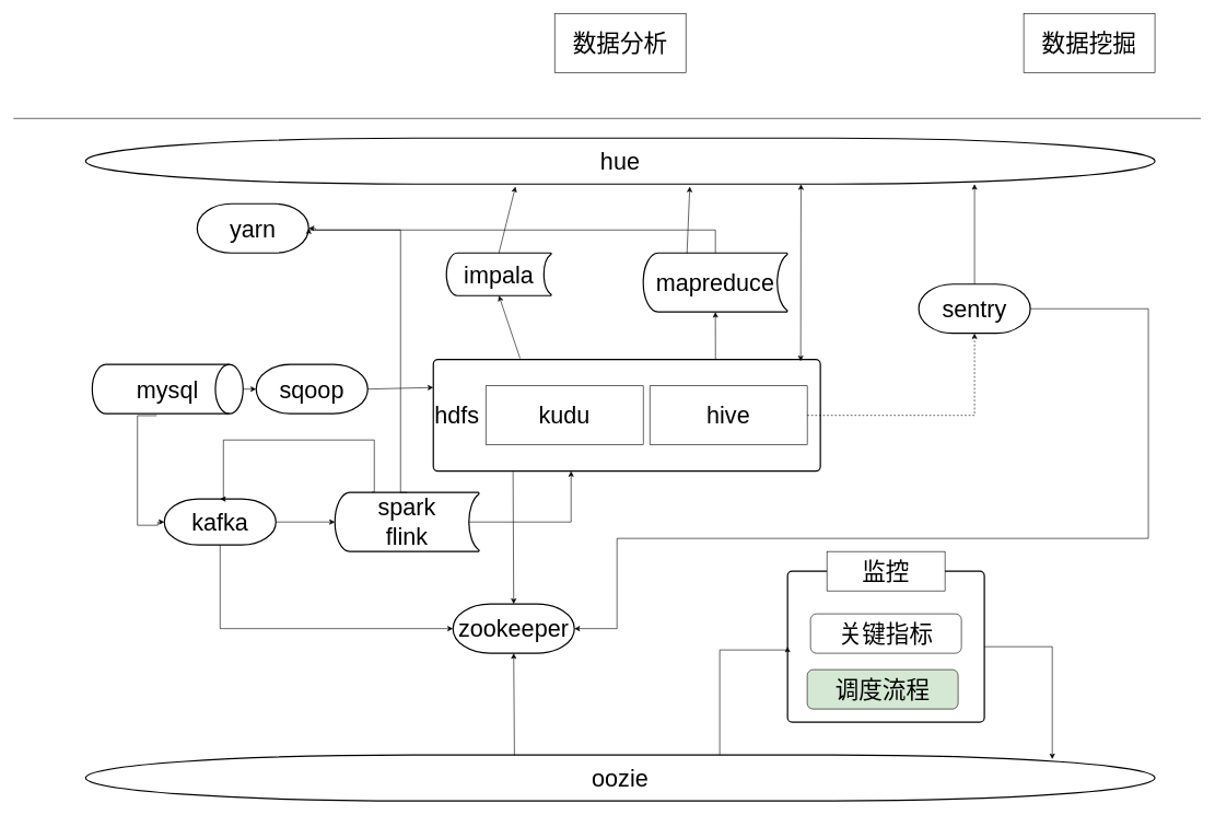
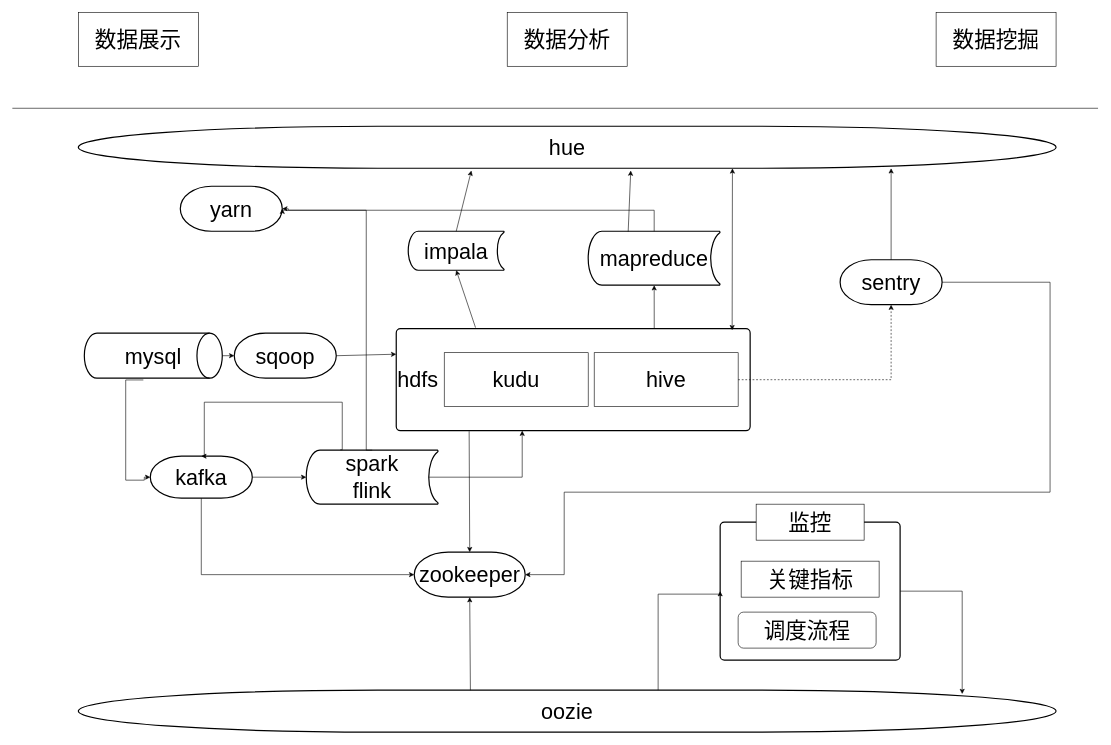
+ <mxCell id="12" value="&lt;font style=&quot;font-size: 36px;&quot;&gt;数据展示&lt;/font&gt;" style="rounded=0;whiteSpace=wrap;html=1;" vertex="1" parent="1"><mxGeometry x="130" y="20" width="200" height="90" as="geometry" /></mxCell>
- <mxCell id="8" value="&lt;font style=&quot;font-size: 36px;&quot;&gt;关键指标&lt;/font&gt;" style="rounded=1;whiteSpace=wrap;html=1;" vertex="1" parent="1"><mxGeometry x="1235" y="935" width="230" height="60" as="geometry" /></mxCell>
+ <mxCell id="8" value="&lt;font style=&quot;font-size: 36px;&quot;&gt;关键指标&lt;/font&gt;" style="whiteSpace=wrap;html=1;rounded=0;" vertex="1" parent="1"><mxGeometry x="1235" y="935" width="230" height="60" as="geometry" /></mxCell>
- <mxCell id="9" value="&lt;font style=&quot;font-size: 36px;&quot;&gt;调度流程&lt;/font&gt;" style="rounded=1;whiteSpace=wrap;html=1;fillColor=#d5e8d4;" vertex="1" parent="1"><mxGeometry x="1230" y="1020" width="230" height="60" as="geometry" /></mxCell>
+ <mxCell id="9" value="&lt;font style=&quot;font-size: 36px;&quot;&gt;调度流程&lt;/font&gt;" style="rounded=1;whiteSpace=wrap;html=1;" vertex="1" parent="1"><mxGeometry x="1230" y="1020" width="230" height="60" as="geometry" /></mxCell>
